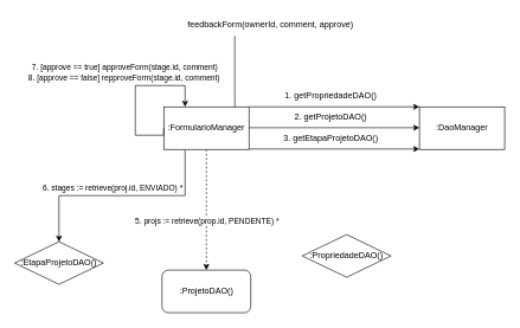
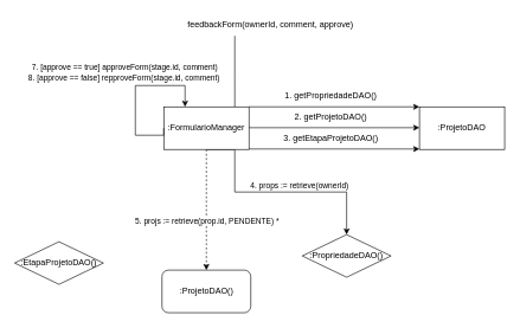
- <mxCell id="12" value=":DaoManager" style="rounded=0;whiteSpace=wrap;html=1;" vertex="1" parent="1"><mxGeometry x="590" y="150" width="120" height="60" as="geometry" /></mxCell>
+ <mxCell id="12" value=":ProjetoDAO" style="rounded=0;whiteSpace=wrap;html=1;" vertex="1" parent="1"><mxGeometry x="590" y="150" width="120" height="60" as="geometry" /></mxCell>
+ <mxCell id="4" style="edgeStyle=orthogonalEdgeStyle;rounded=0;orthogonalLoop=1;jettySize=auto;html=1;exitX=0.5;exitY=1;exitDx=0;exitDy=0;entryX=0.5;entryY=0;entryDx=0;entryDy=0;" parent="1" source="10" target="18" edge="1"><mxGeometry relative="1" as="geometry"><mxPoint x="290" y="360" as="targetPoint" /><Array as="points"><mxPoint x="330" y="210" /><mxPoint x="330" y="270" /><mxPoint x="488" y="270" /></Array></mxGeometry></mxCell>
+ <mxCell id="5" value="4. props := retrieve(ownerId)" style="edgeLabel;html=1;align=center;verticalAlign=middle;resizable=0;points=[];" vertex="1" connectable="0" parent="4"><mxGeometry x="-0.059" relative="1" as="geometry"><mxPoint x="41" y="-10" as="offset" /></mxGeometry></mxCell>
- <mxCell id="8" style="edgeStyle=orthogonalEdgeStyle;rounded=0;orthogonalLoop=1;jettySize=auto;html=1;exitX=0.25;exitY=1;exitDx=0;exitDy=0;" edge="1" parent="1" source="10" target="20"><mxGeometry relative="1" as="geometry" /></mxCell>
- <mxCell id="9" value="6. stages := retrieve(proj.id, ENVIADO) *" style="edgeLabel;html=1;align=center;verticalAlign=middle;resizable=0;points=[];" vertex="1" connectable="0" parent="8"><mxGeometry x="0.029" y="2" relative="1" as="geometry"><mxPoint x="-10" y="-13" as="offset" /></mxGeometry></mxCell>
